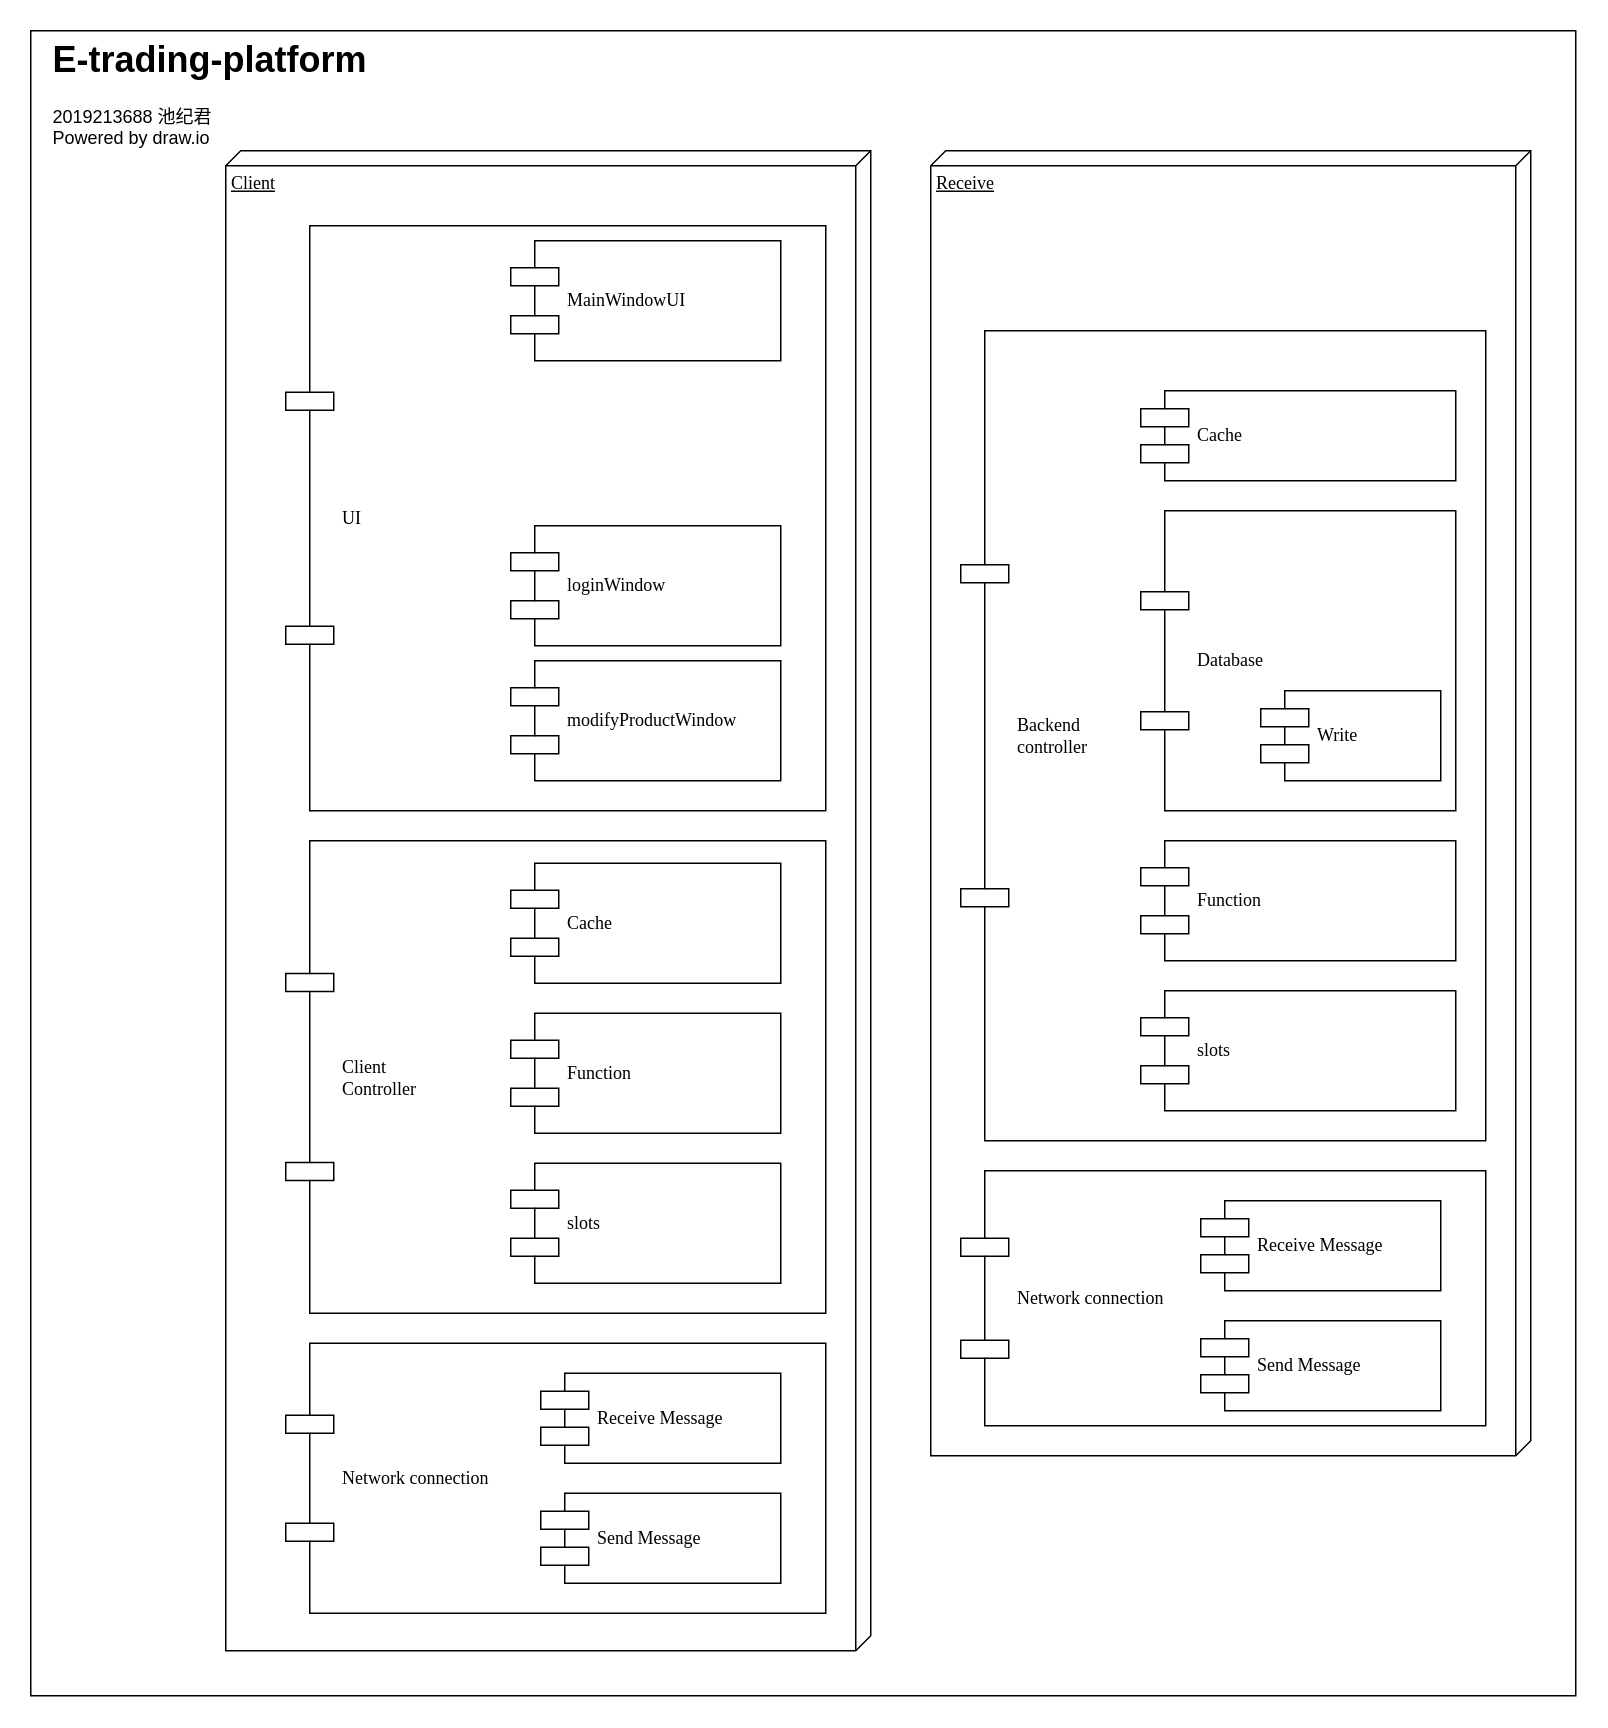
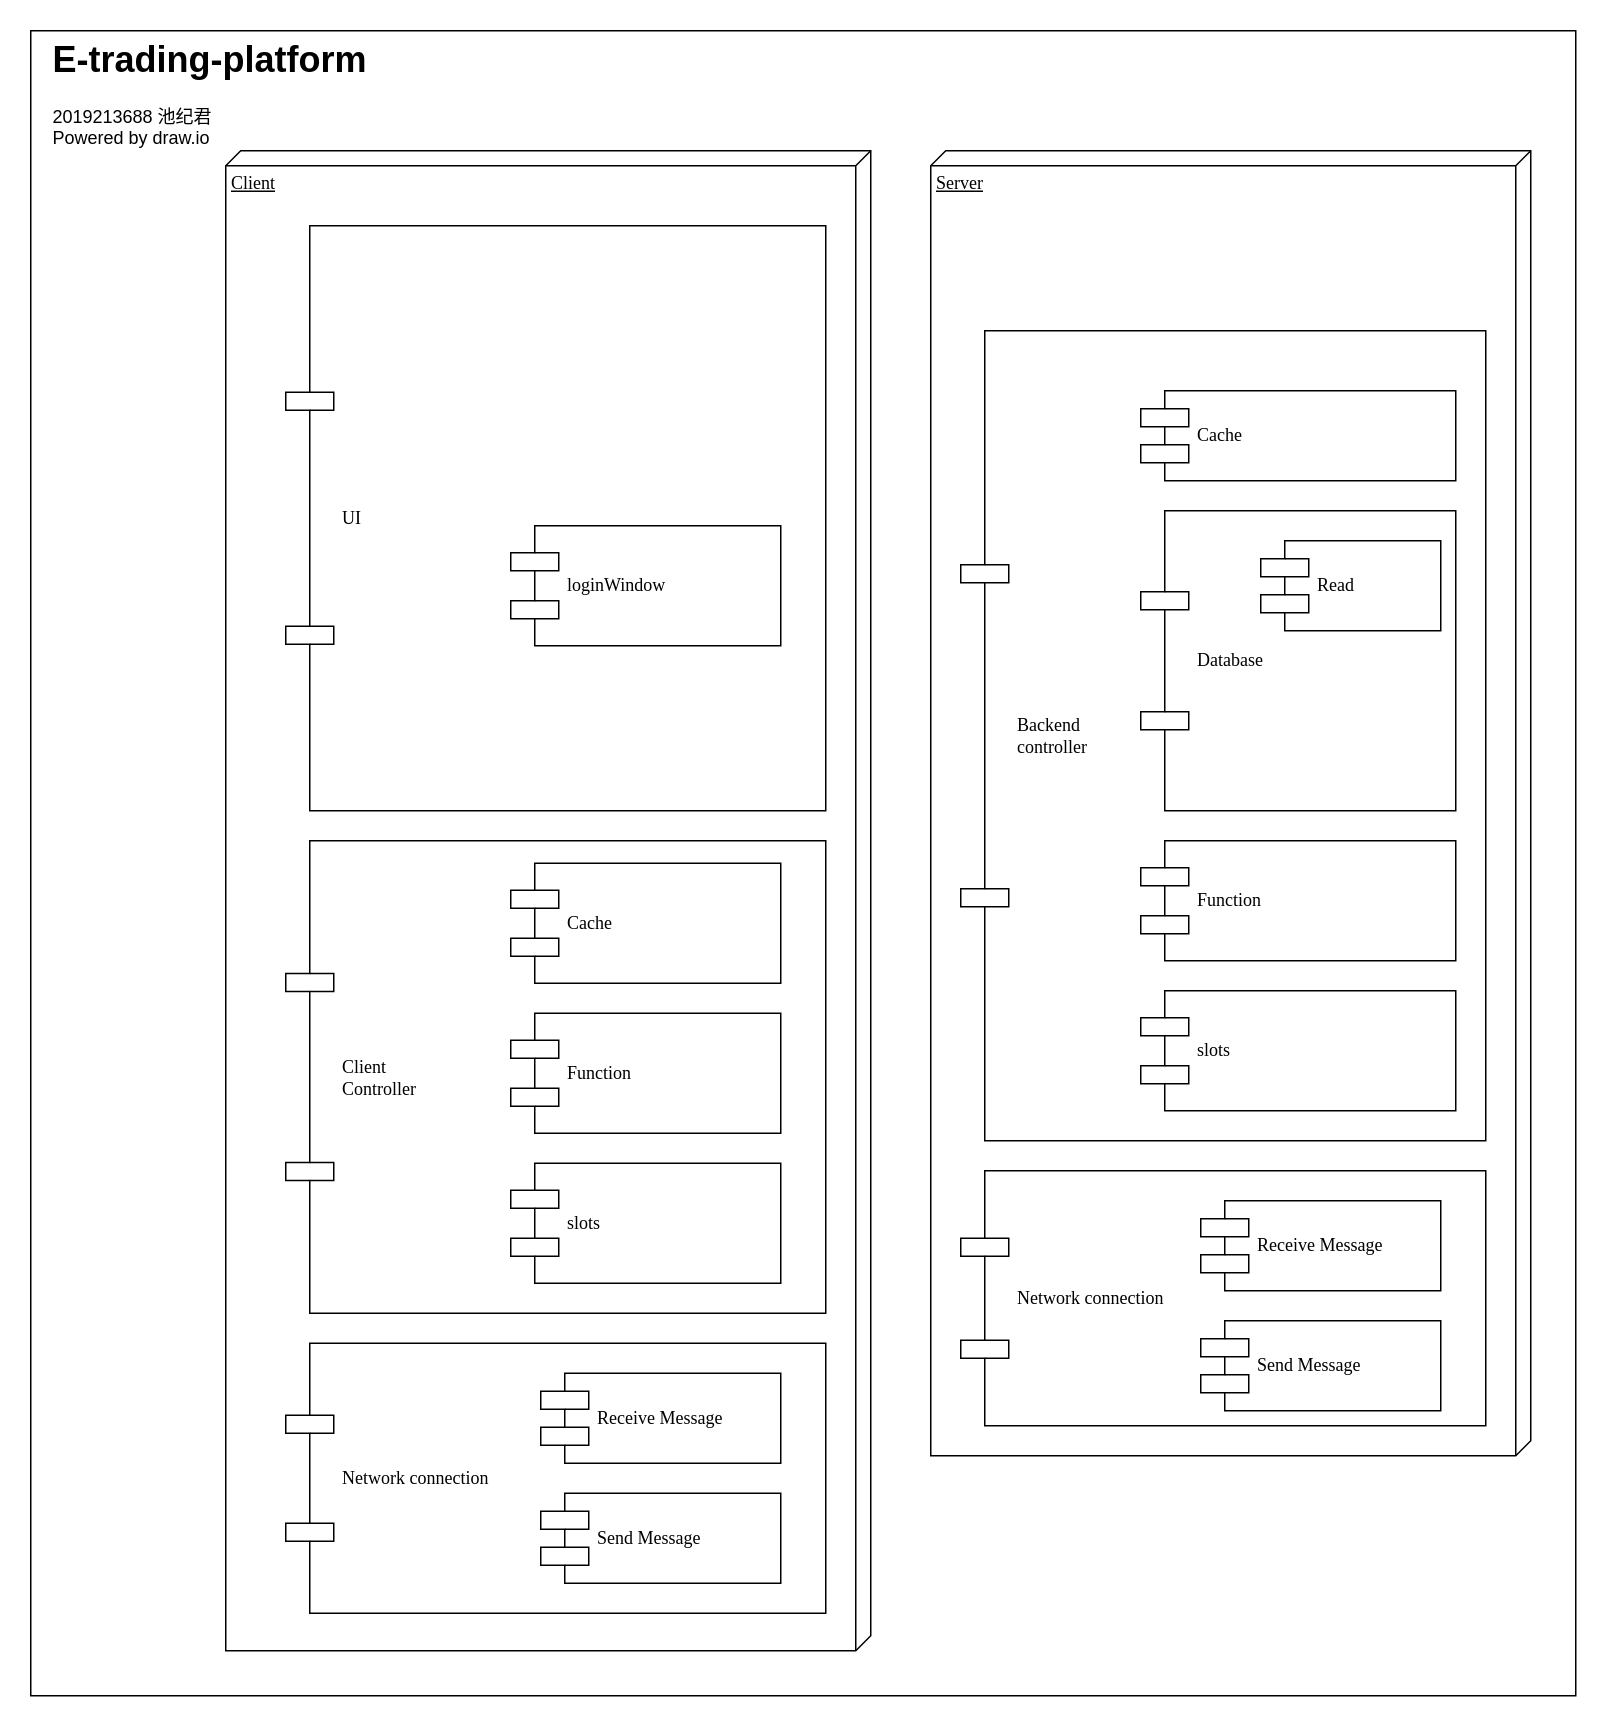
- <mxCell id="3" value="Receive" style="verticalAlign=top;align=left;spacingTop=8;spacingLeft=2;spacingRight=12;shape=cube;size=10;direction=south;fontStyle=4;html=1;rounded=0;shadow=0;comic=0;labelBackgroundColor=none;strokeWidth=1;fontFamily=Verdana;fontSize=12" vertex="1" parent="1"><mxGeometry x="620" y="100" width="400" height="870" as="geometry" /></mxCell>
+ <mxCell id="3" value="Server" style="verticalAlign=top;align=left;spacingTop=8;spacingLeft=2;spacingRight=12;shape=cube;size=10;direction=south;fontStyle=4;html=1;rounded=0;shadow=0;comic=0;labelBackgroundColor=none;strokeWidth=1;fontFamily=Verdana;fontSize=12" vertex="1" parent="1"><mxGeometry x="620" y="100" width="400" height="870" as="geometry" /></mxCell>
- <mxCell id="10" value="MainWindowUI" style="shape=component;align=left;spacingLeft=36;rounded=0;shadow=0;comic=0;labelBackgroundColor=none;strokeWidth=1;fontFamily=Verdana;fontSize=12;html=1;" vertex="1" parent="1"><mxGeometry x="340" y="160" width="180" height="80" as="geometry" /></mxCell>
+ <mxCell id="23" value="Read" style="shape=component;align=left;spacingLeft=36;rounded=0;shadow=0;comic=0;labelBackgroundColor=none;strokeWidth=1;fontFamily=Verdana;fontSize=12;html=1;" vertex="1" parent="1"><mxGeometry x="840" y="360" width="120" height="60" as="geometry" /></mxCell>
- <mxCell id="12" value="modifyProductWindow" style="shape=component;align=left;spacingLeft=36;rounded=0;shadow=0;comic=0;labelBackgroundColor=none;strokeWidth=1;fontFamily=Verdana;fontSize=12;html=1;" vertex="1" parent="1"><mxGeometry x="340" y="440" width="180" height="80" as="geometry" /></mxCell>
- <mxCell id="24" value="Write" style="shape=component;align=left;spacingLeft=36;rounded=0;shadow=0;comic=0;labelBackgroundColor=none;strokeWidth=1;fontFamily=Verdana;fontSize=12;html=1;" vertex="1" parent="1"><mxGeometry x="840" y="460" width="120" height="60" as="geometry" /></mxCell>
